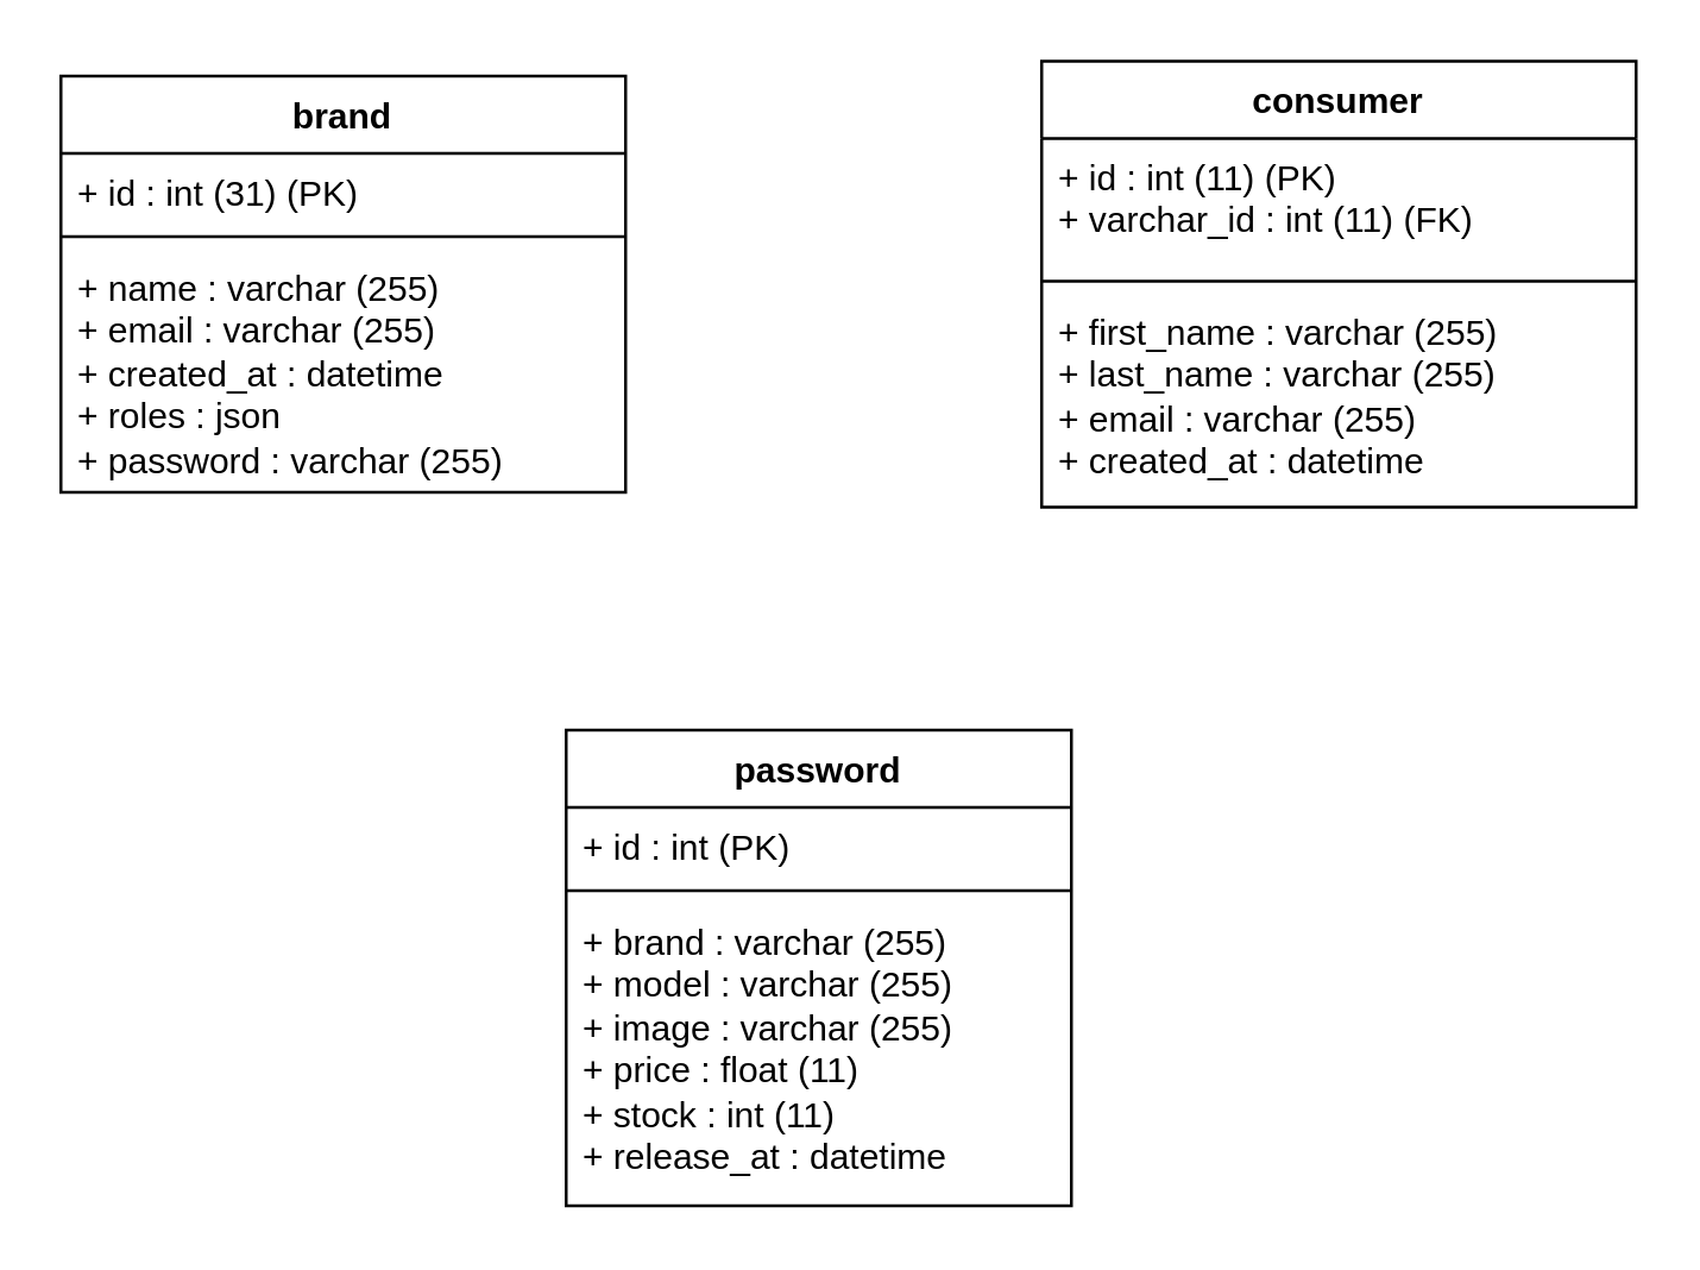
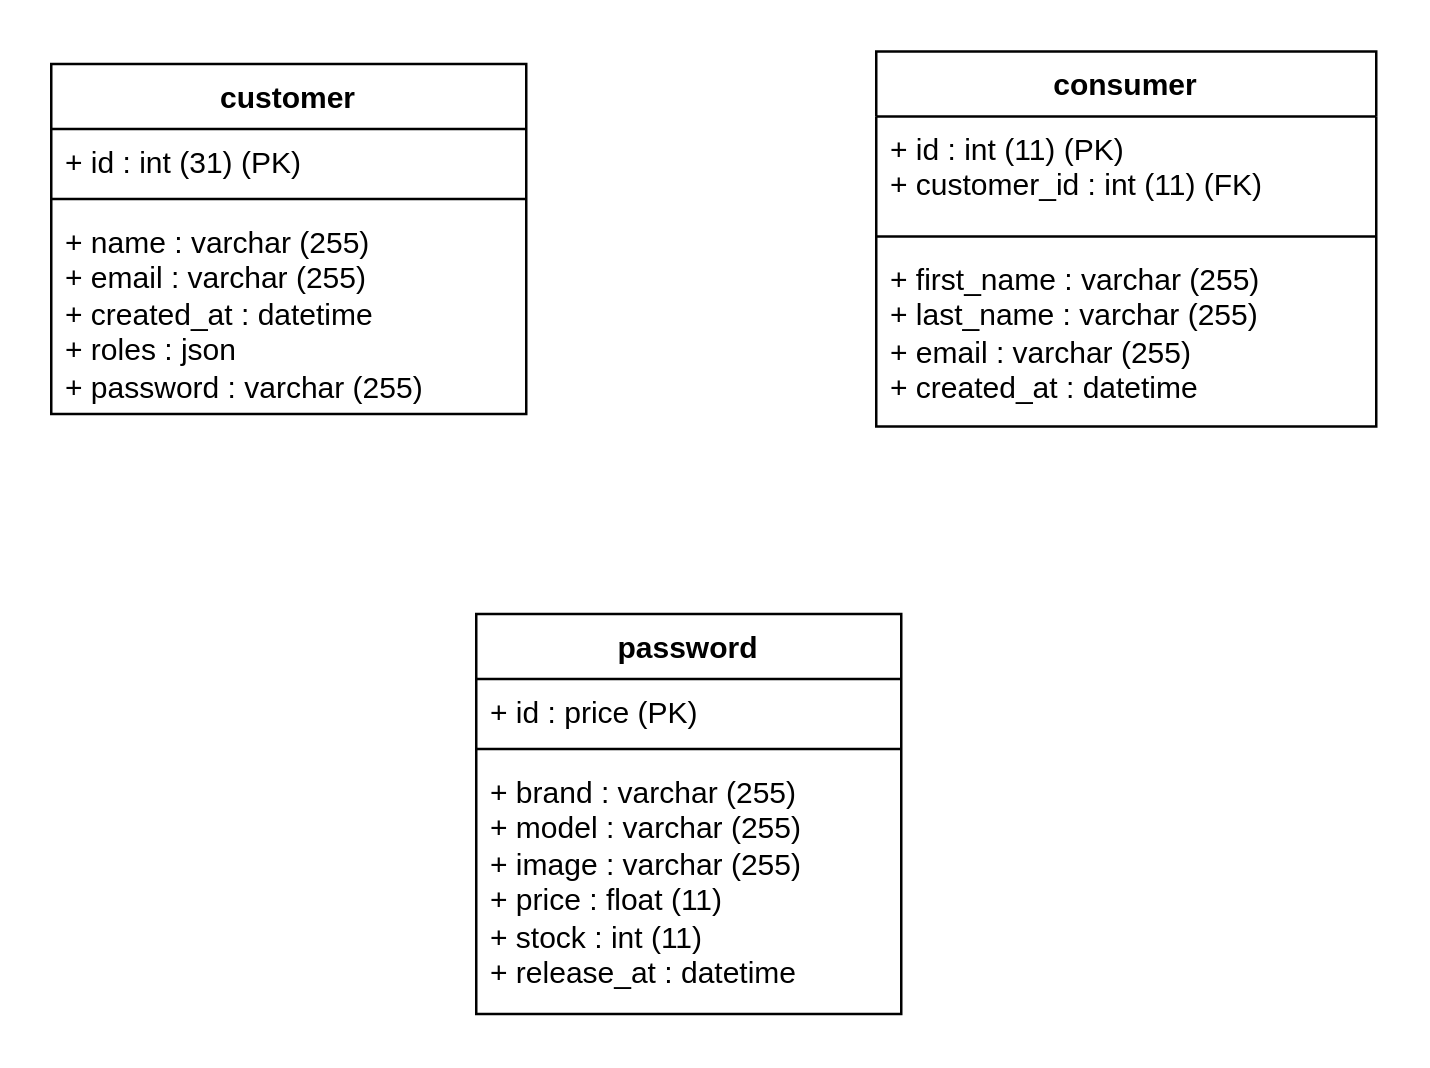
- <mxCell id="6" value="brand" style="swimlane;fontStyle=1;align=center;verticalAlign=top;childLayout=stackLayout;horizontal=1;startSize=26;horizontalStack=0;resizeParent=1;resizeParentMax=0;resizeLast=0;collapsible=1;marginBottom=0;whiteSpace=wrap;html=1;" parent="1" vertex="1"><mxGeometry x="20" y="25" width="190" height="140" as="geometry"><mxRectangle x="340" y="440" width="80" height="30" as="alternateBounds" /></mxGeometry></mxCell>
+ <mxCell id="6" value="customer" style="swimlane;fontStyle=1;align=center;verticalAlign=top;childLayout=stackLayout;horizontal=1;startSize=26;horizontalStack=0;resizeParent=1;resizeParentMax=0;resizeLast=0;collapsible=1;marginBottom=0;whiteSpace=wrap;html=1;" parent="1" vertex="1"><mxGeometry x="20" y="25" width="190" height="140" as="geometry"><mxRectangle x="340" y="440" width="80" height="30" as="alternateBounds" /></mxGeometry></mxCell>
- <mxCell id="11" value="+ id : int (11) (PK)&lt;br&gt;+ varchar_id : int (11) (FK)" style="text;strokeColor=none;fillColor=none;align=left;verticalAlign=top;spacingLeft=4;spacingRight=4;overflow=hidden;rotatable=0;points=[[0,0.5],[1,0.5]];portConstraint=eastwest;whiteSpace=wrap;html=1;" parent="10" vertex="1"><mxGeometry y="26" width="200" height="44" as="geometry" /></mxCell>
+ <mxCell id="11" value="+ id : int (11) (PK)&lt;br&gt;+ customer_id : int (11) (FK)" style="text;strokeColor=none;fillColor=none;align=left;verticalAlign=top;spacingLeft=4;spacingRight=4;overflow=hidden;rotatable=0;points=[[0,0.5],[1,0.5]];portConstraint=eastwest;whiteSpace=wrap;html=1;" parent="10" vertex="1"><mxGeometry y="26" width="200" height="44" as="geometry" /></mxCell>
- <mxCell id="3" value="&lt;div&gt;+ id : int (PK)&lt;/div&gt;" style="text;strokeColor=none;fillColor=none;align=left;verticalAlign=top;spacingLeft=4;spacingRight=4;overflow=hidden;rotatable=0;points=[[0,0.5],[1,0.5]];portConstraint=eastwest;whiteSpace=wrap;html=1;" parent="2" vertex="1"><mxGeometry y="26" width="170" height="24" as="geometry" /></mxCell>
+ <mxCell id="3" value="&lt;div&gt;+ id : price (PK)&lt;/div&gt;" style="text;strokeColor=none;fillColor=none;align=left;verticalAlign=top;spacingLeft=4;spacingRight=4;overflow=hidden;rotatable=0;points=[[0,0.5],[1,0.5]];portConstraint=eastwest;whiteSpace=wrap;html=1;" parent="2" vertex="1"><mxGeometry y="26" width="170" height="24" as="geometry" /></mxCell>
